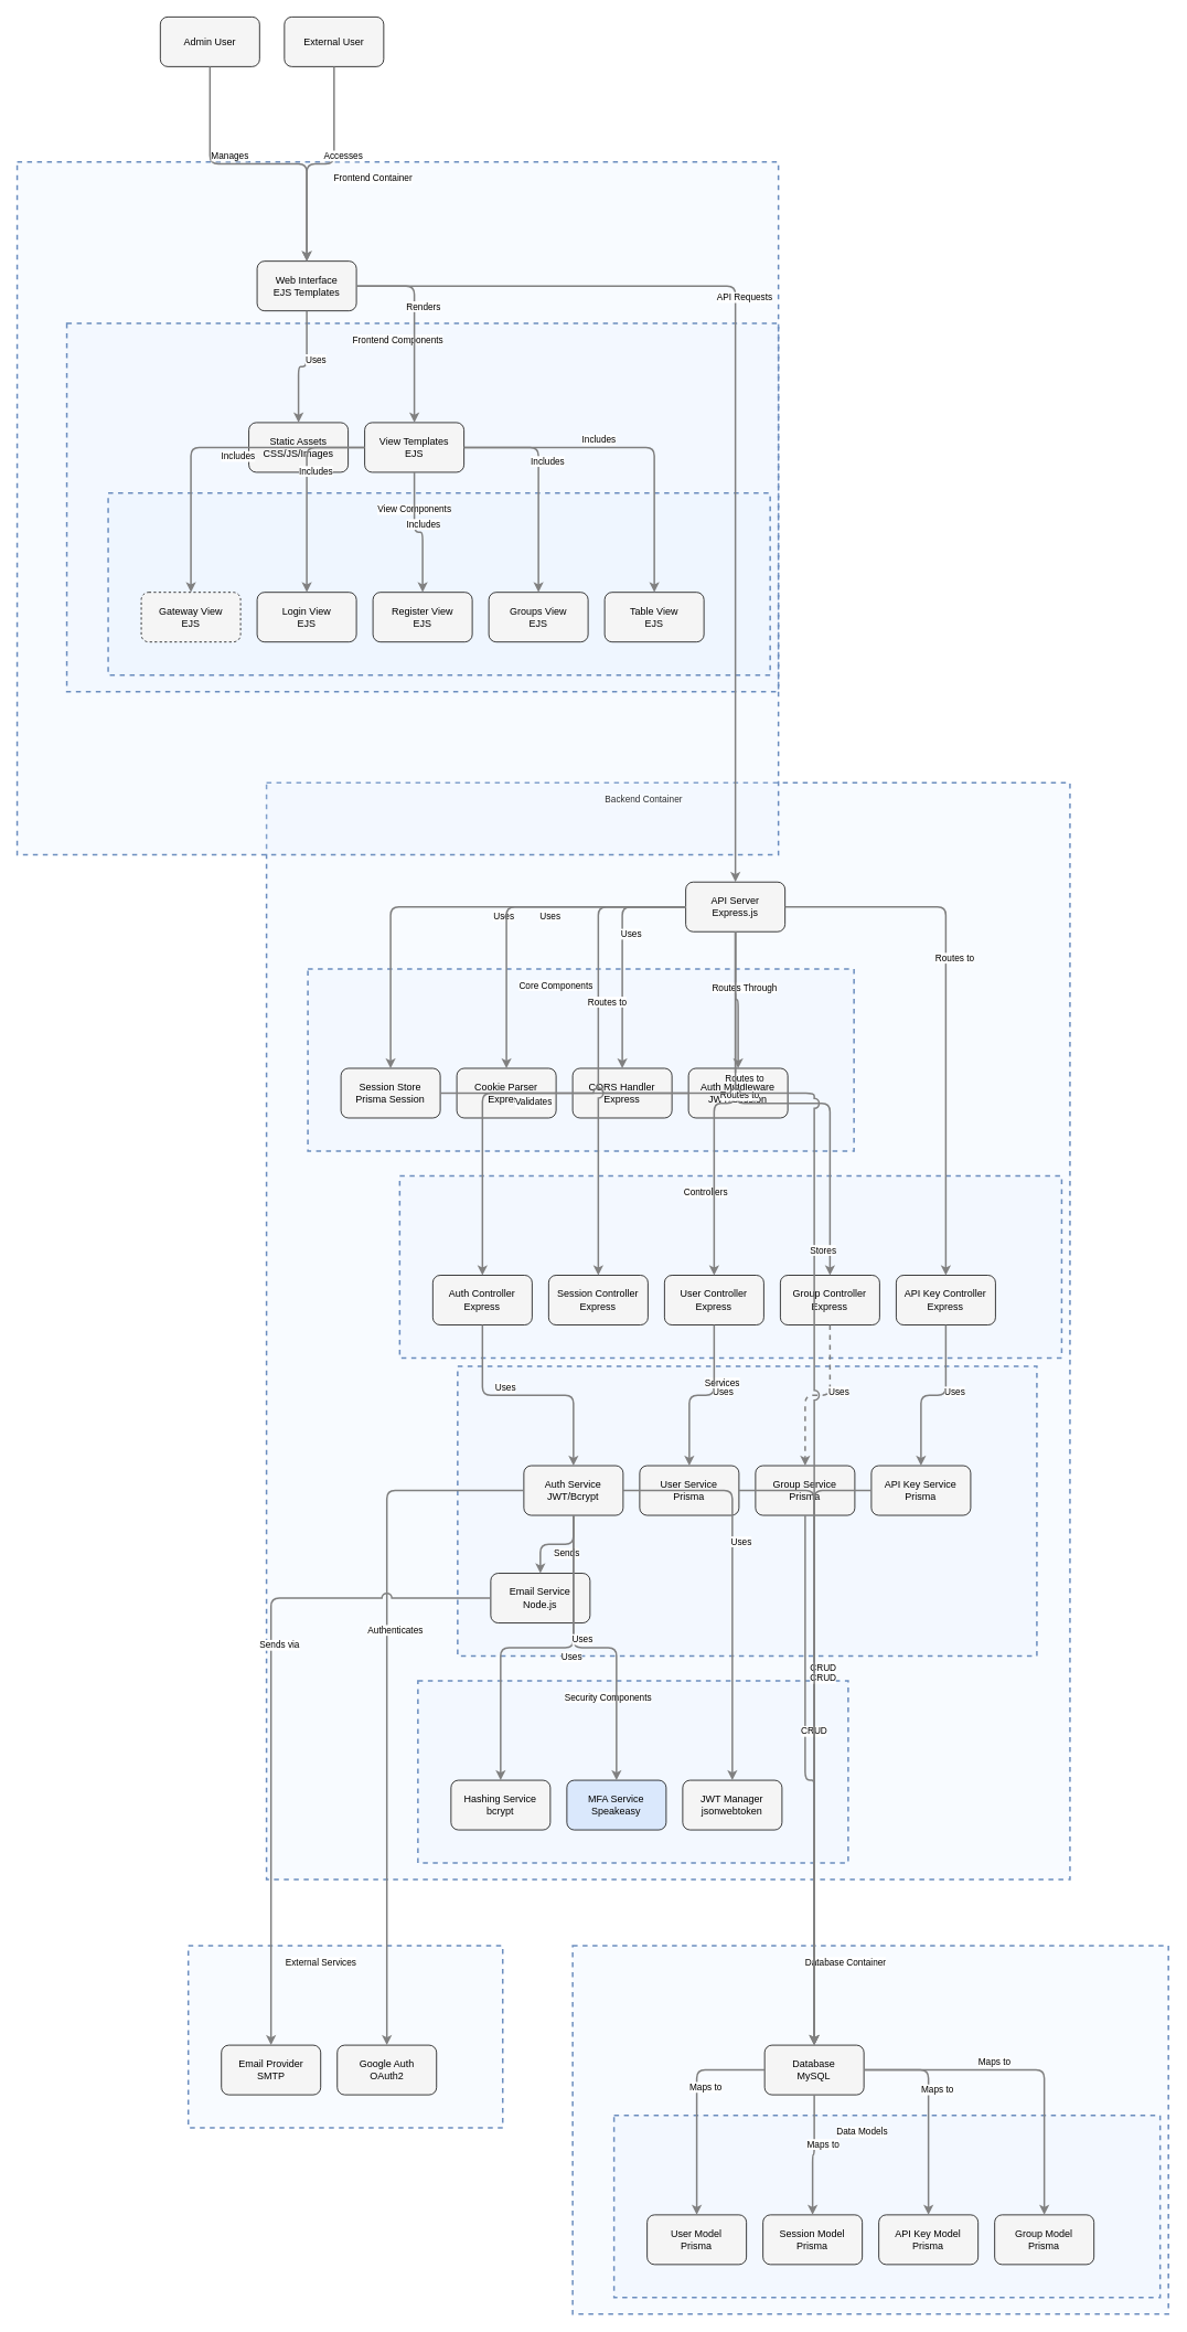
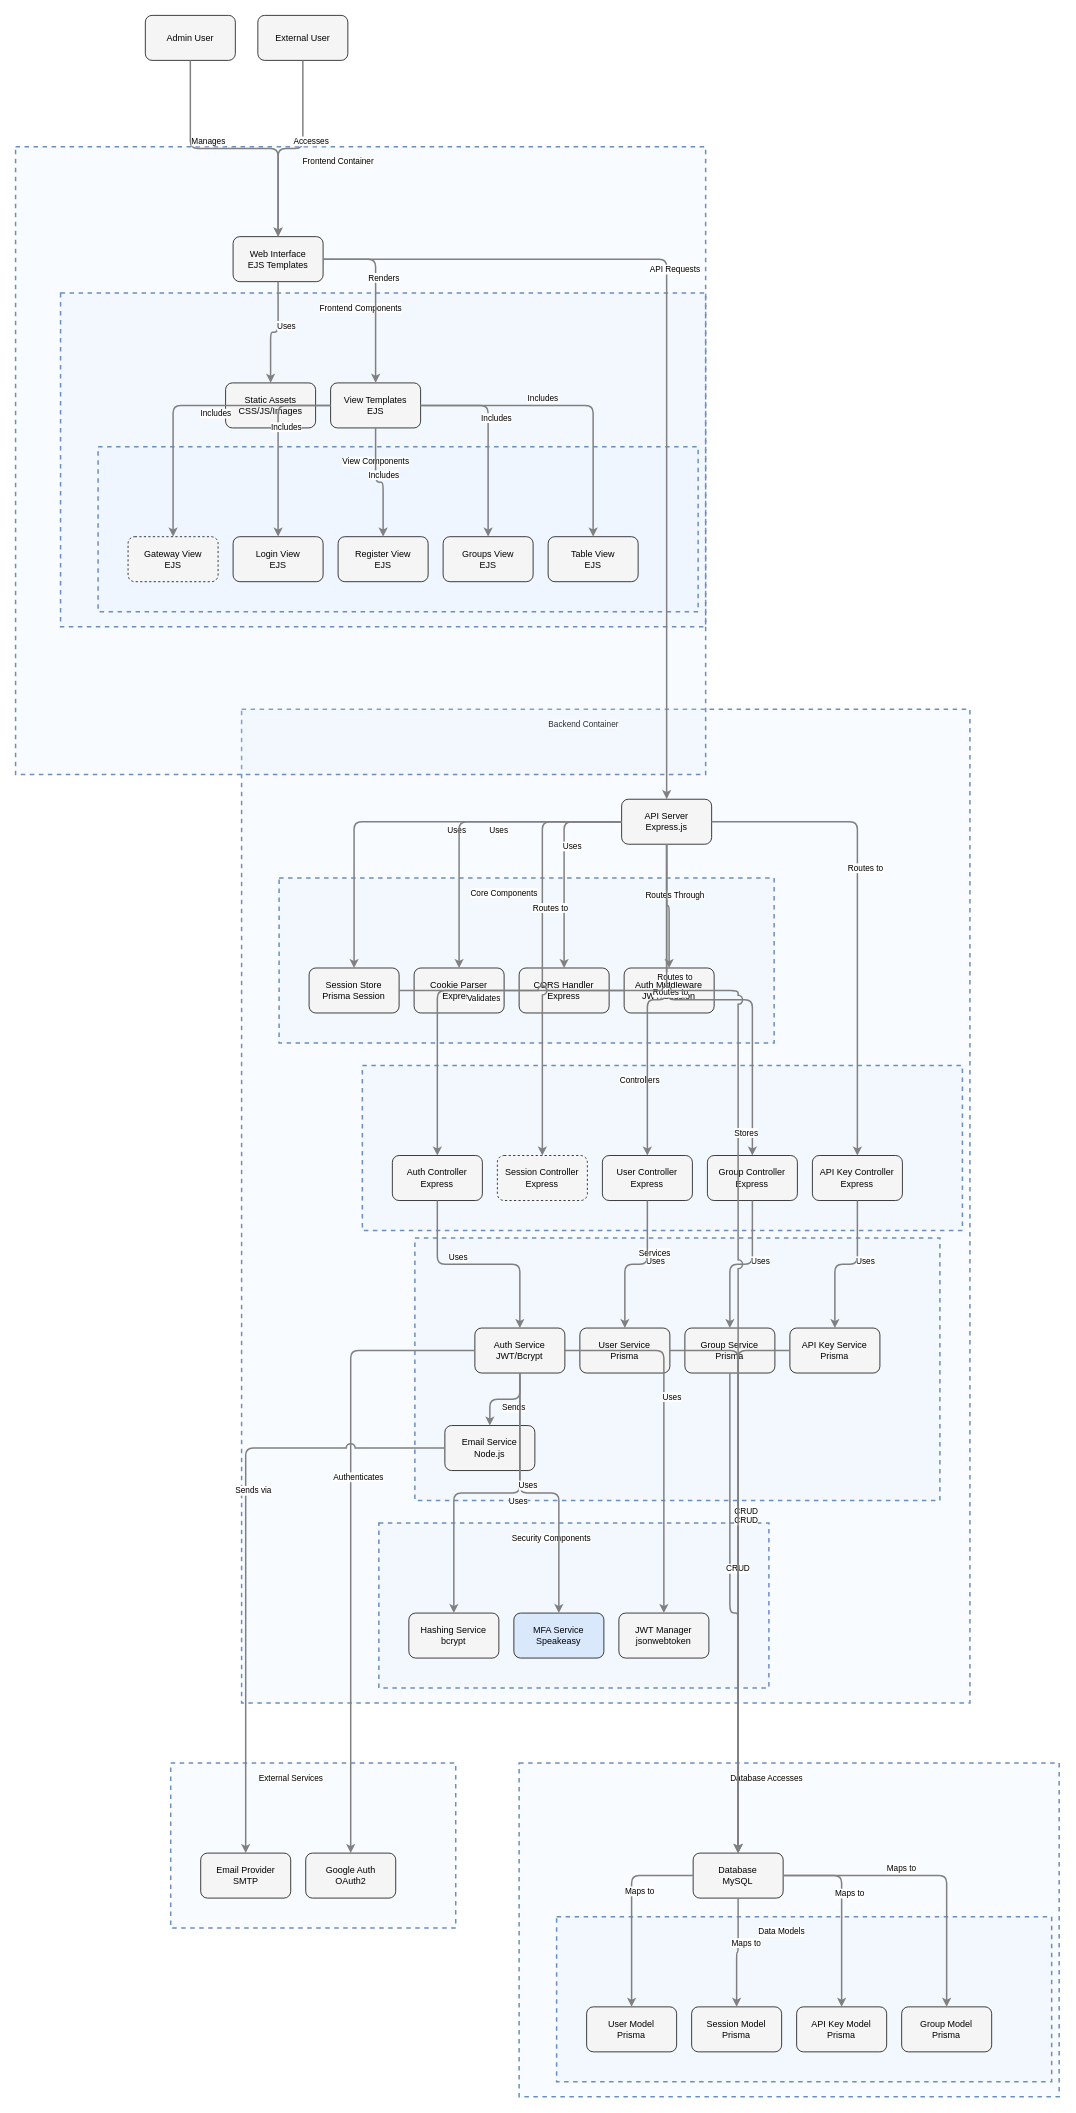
- <mxCell id="43" value="Session Controller&lt;br&gt;Express" style="rounded=1;whiteSpace=wrap;html=1;fillColor=#f5f5f5" vertex="1" parent="10"><mxGeometry x="180" y="120" width="120" height="60" as="geometry" /></mxCell>
+ <mxCell id="43" value="Session Controller&lt;br&gt;Express" style="rounded=1;whiteSpace=wrap;html=1;fillColor=#f5f5f5;dashed=1;" vertex="1" parent="10"><mxGeometry x="180" y="120" width="120" height="60" as="geometry" /></mxCell>
- <mxCell id="101" style="edgeStyle=orthogonalEdgeStyle;rounded=1;orthogonalLoop=1;jettySize=auto;html=1;strokeColor=#808080;strokeWidth=2;jumpStyle=arc;jumpSize=10;spacing=15;labelBackgroundColor=white;labelBorderColor=none;dashed=1;" edge="1" parent="1" source="41" target="46"><mxGeometry relative="1" as="geometry" /></mxCell>
+ <mxCell id="101" style="edgeStyle=orthogonalEdgeStyle;rounded=1;orthogonalLoop=1;jettySize=auto;html=1;strokeColor=#808080;strokeWidth=2;jumpStyle=arc;jumpSize=10;spacing=15;labelBackgroundColor=white;labelBorderColor=none" edge="1" parent="1" source="41" target="46"><mxGeometry relative="1" as="geometry" /></mxCell>
- <mxCell id="19" value="Database Container" style="edgeLabel;html=1;align=center;verticalAlign=middle;resizable=0;labelBackgroundColor=white;spacing=5" vertex="1" parent="1"><mxGeometry x="699.333" y="2358" width="644" height="24" as="geometry" /></mxCell>
+ <mxCell id="19" value="Database Accesses" style="edgeLabel;html=1;align=center;verticalAlign=middle;resizable=0;labelBackgroundColor=white;spacing=5" vertex="1" parent="1"><mxGeometry x="699.333" y="2358" width="644" height="24" as="geometry" /></mxCell>
